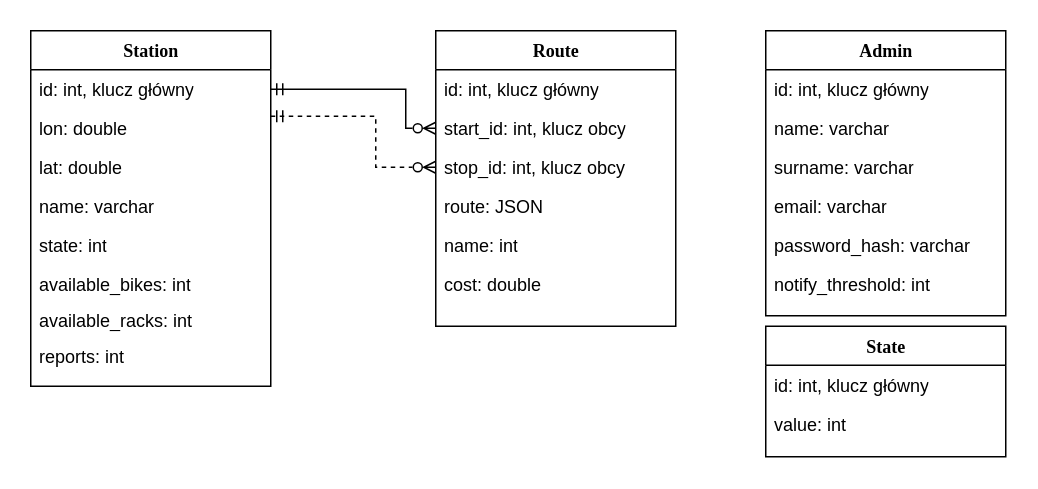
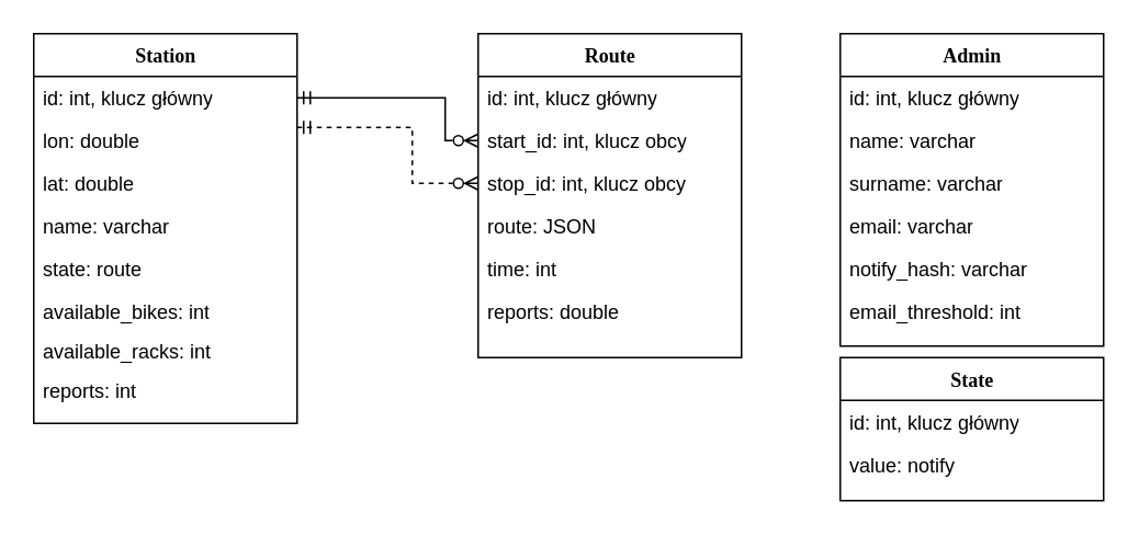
- <mxCell id="7" value="state: int" style="text;html=1;strokeColor=none;fillColor=none;align=left;verticalAlign=top;spacingLeft=4;spacingRight=4;whiteSpace=wrap;overflow=hidden;rotatable=0;points=[[0,0.5],[1,0.5]];portConstraint=eastwest;" vertex="1" parent="2"><mxGeometry y="130" width="160" height="26" as="geometry" /></mxCell>
+ <mxCell id="7" value="state: route" style="text;html=1;strokeColor=none;fillColor=none;align=left;verticalAlign=top;spacingLeft=4;spacingRight=4;whiteSpace=wrap;overflow=hidden;rotatable=0;points=[[0,0.5],[1,0.5]];portConstraint=eastwest;" vertex="1" parent="2"><mxGeometry y="130" width="160" height="26" as="geometry" /></mxCell>
- <mxCell id="23" value="name: int" style="text;html=1;strokeColor=none;fillColor=none;align=left;verticalAlign=top;spacingLeft=4;spacingRight=4;whiteSpace=wrap;overflow=hidden;rotatable=0;points=[[0,0.5],[1,0.5]];portConstraint=eastwest;" vertex="1" parent="18"><mxGeometry y="130" width="160" height="26" as="geometry" /></mxCell>
+ <mxCell id="23" value="time: int" style="text;html=1;strokeColor=none;fillColor=none;align=left;verticalAlign=top;spacingLeft=4;spacingRight=4;whiteSpace=wrap;overflow=hidden;rotatable=0;points=[[0,0.5],[1,0.5]];portConstraint=eastwest;" vertex="1" parent="18"><mxGeometry y="130" width="160" height="26" as="geometry" /></mxCell>
- <mxCell id="16" value="password_hash: varchar" style="text;html=1;strokeColor=none;fillColor=none;align=left;verticalAlign=top;spacingLeft=4;spacingRight=4;whiteSpace=wrap;overflow=hidden;rotatable=0;points=[[0,0.5],[1,0.5]];portConstraint=eastwest;" vertex="1" parent="11"><mxGeometry y="130" width="160" height="26" as="geometry" /></mxCell>
+ <mxCell id="16" value="notify_hash: varchar" style="text;html=1;strokeColor=none;fillColor=none;align=left;verticalAlign=top;spacingLeft=4;spacingRight=4;whiteSpace=wrap;overflow=hidden;rotatable=0;points=[[0,0.5],[1,0.5]];portConstraint=eastwest;" vertex="1" parent="11"><mxGeometry y="130" width="160" height="26" as="geometry" /></mxCell>
- <mxCell id="24" value="cost: double" style="text;html=1;strokeColor=none;fillColor=none;align=left;verticalAlign=top;spacingLeft=4;spacingRight=4;whiteSpace=wrap;overflow=hidden;rotatable=0;points=[[0,0.5],[1,0.5]];portConstraint=eastwest;" vertex="1" parent="18"><mxGeometry y="156" width="160" height="26" as="geometry" /></mxCell>
+ <mxCell id="24" value="reports: double" style="text;html=1;strokeColor=none;fillColor=none;align=left;verticalAlign=top;spacingLeft=4;spacingRight=4;whiteSpace=wrap;overflow=hidden;rotatable=0;points=[[0,0.5],[1,0.5]];portConstraint=eastwest;" vertex="1" parent="18"><mxGeometry y="156" width="160" height="26" as="geometry" /></mxCell>
- <mxCell id="17" value="notify_threshold: int" style="text;html=1;strokeColor=none;fillColor=none;align=left;verticalAlign=top;spacingLeft=4;spacingRight=4;whiteSpace=wrap;overflow=hidden;rotatable=0;points=[[0,0.5],[1,0.5]];portConstraint=eastwest;" vertex="1" parent="11"><mxGeometry y="156" width="160" height="26" as="geometry" /></mxCell>
+ <mxCell id="17" value="email_threshold: int" style="text;html=1;strokeColor=none;fillColor=none;align=left;verticalAlign=top;spacingLeft=4;spacingRight=4;whiteSpace=wrap;overflow=hidden;rotatable=0;points=[[0,0.5],[1,0.5]];portConstraint=eastwest;" vertex="1" parent="11"><mxGeometry y="156" width="160" height="26" as="geometry" /></mxCell>
- <mxCell id="29" value="value: int" style="text;html=1;strokeColor=none;fillColor=none;align=left;verticalAlign=top;spacingLeft=4;spacingRight=4;whiteSpace=wrap;overflow=hidden;rotatable=0;points=[[0,0.5],[1,0.5]];portConstraint=eastwest;" vertex="1" parent="27"><mxGeometry y="52" width="160" height="26" as="geometry" /></mxCell>
+ <mxCell id="29" value="value: notify" style="text;html=1;strokeColor=none;fillColor=none;align=left;verticalAlign=top;spacingLeft=4;spacingRight=4;whiteSpace=wrap;overflow=hidden;rotatable=0;points=[[0,0.5],[1,0.5]];portConstraint=eastwest;" vertex="1" parent="27"><mxGeometry y="52" width="160" height="26" as="geometry" /></mxCell>
